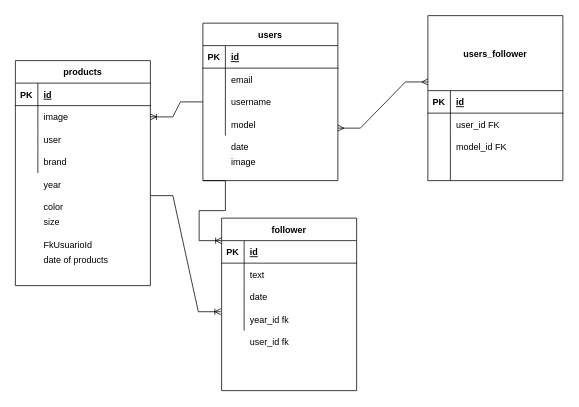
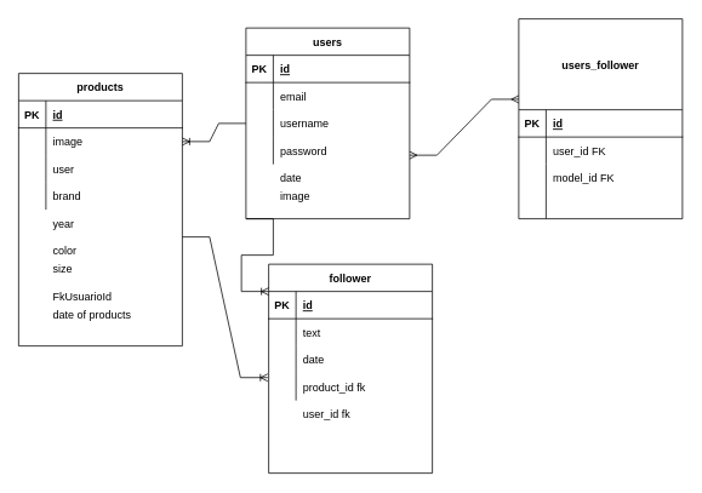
- <mxCell id="27" value="model" style="shape=partialRectangle;connectable=0;fillColor=none;top=0;left=0;bottom=0;right=0;align=left;spacingLeft=6;overflow=hidden;" vertex="1" parent="25"><mxGeometry x="30" width="150" height="30" as="geometry"><mxRectangle width="150" height="30" as="alternateBounds" /></mxGeometry></mxCell>
+ <mxCell id="27" value="password" style="shape=partialRectangle;connectable=0;fillColor=none;top=0;left=0;bottom=0;right=0;align=left;spacingLeft=6;overflow=hidden;" vertex="1" parent="25"><mxGeometry x="30" width="150" height="30" as="geometry"><mxRectangle width="150" height="30" as="alternateBounds" /></mxGeometry></mxCell>
- <mxCell id="53" value="year_id fk" style="shape=partialRectangle;connectable=0;fillColor=none;top=0;left=0;bottom=0;right=0;align=left;spacingLeft=6;overflow=hidden;" vertex="1" parent="51"><mxGeometry x="30" width="150" height="30" as="geometry"><mxRectangle width="150" height="30" as="alternateBounds" /></mxGeometry></mxCell>
+ <mxCell id="53" value="product_id fk" style="shape=partialRectangle;connectable=0;fillColor=none;top=0;left=0;bottom=0;right=0;align=left;spacingLeft=6;overflow=hidden;" vertex="1" parent="51"><mxGeometry x="30" width="150" height="30" as="geometry"><mxRectangle width="150" height="30" as="alternateBounds" /></mxGeometry></mxCell>
